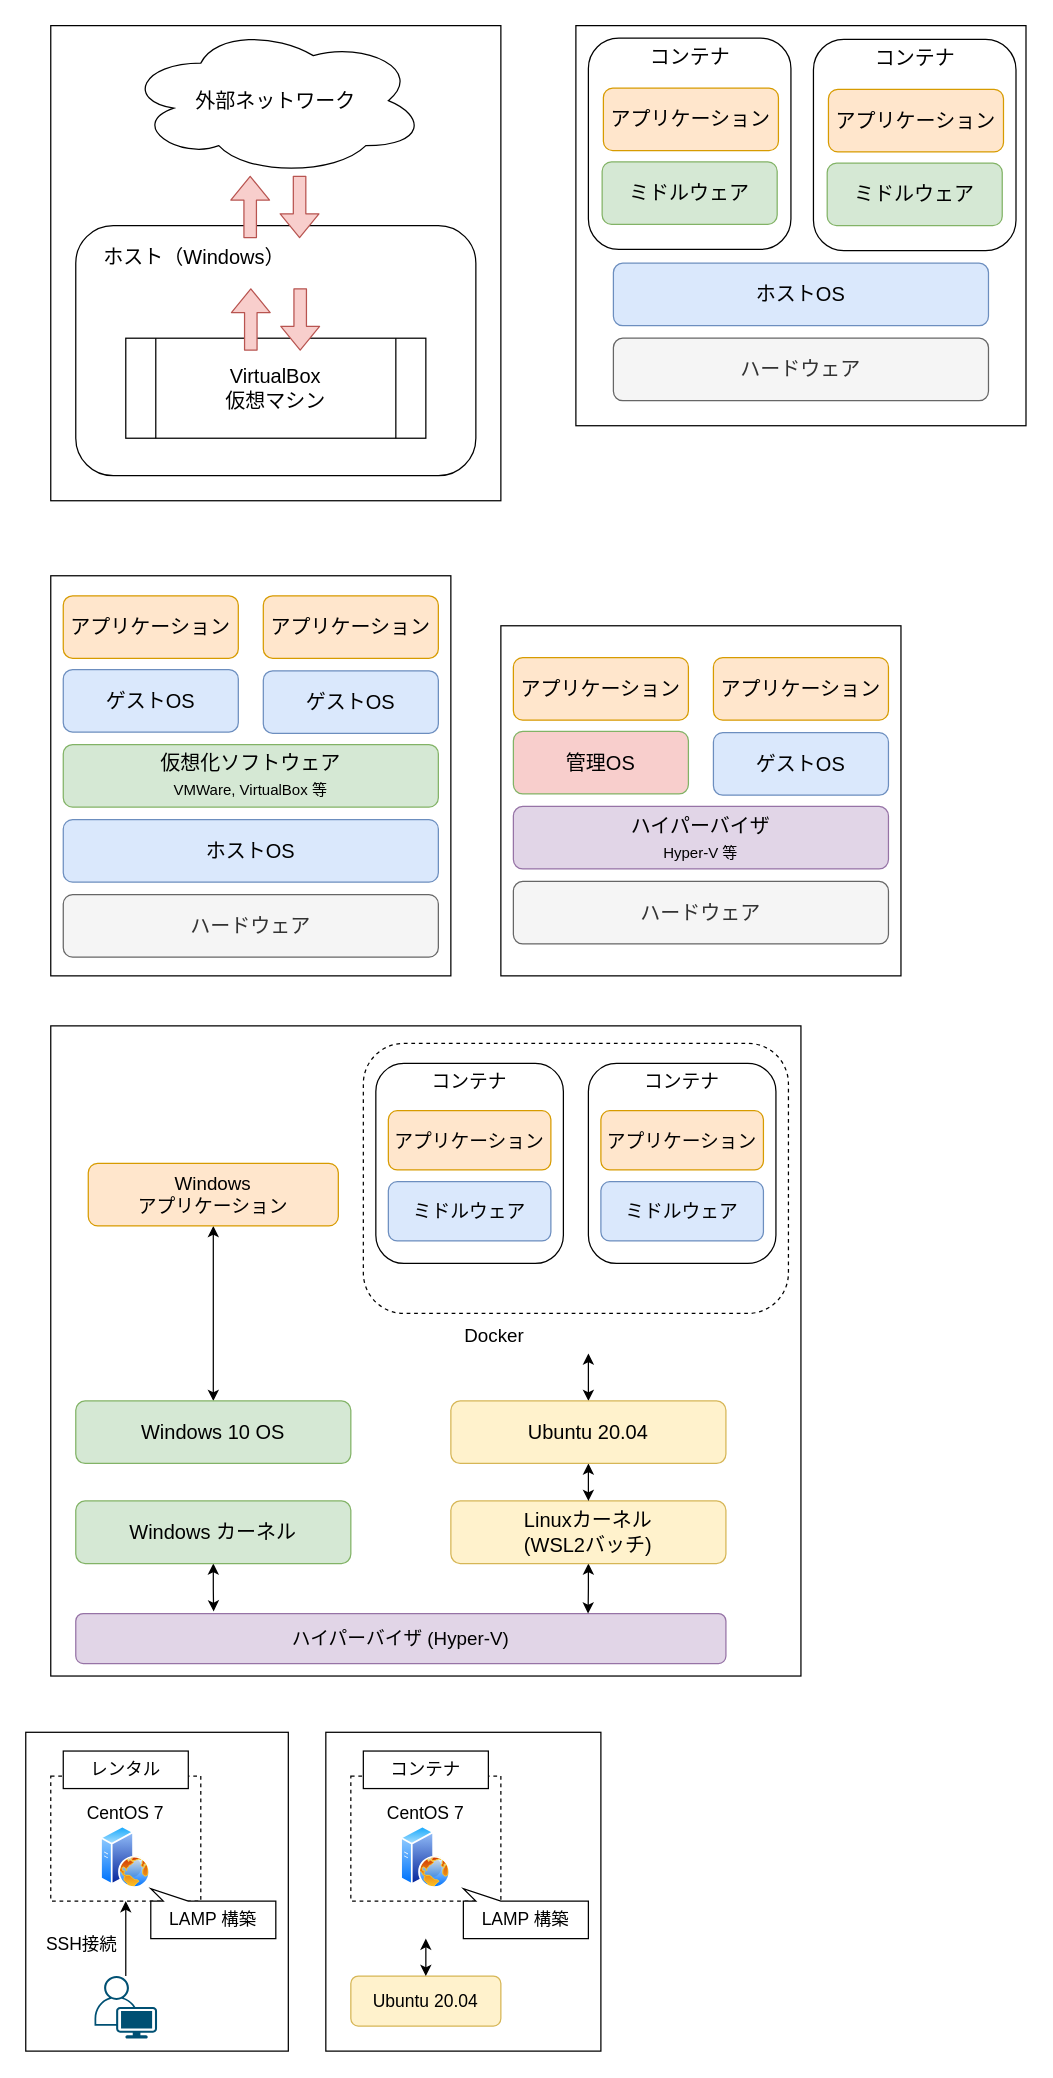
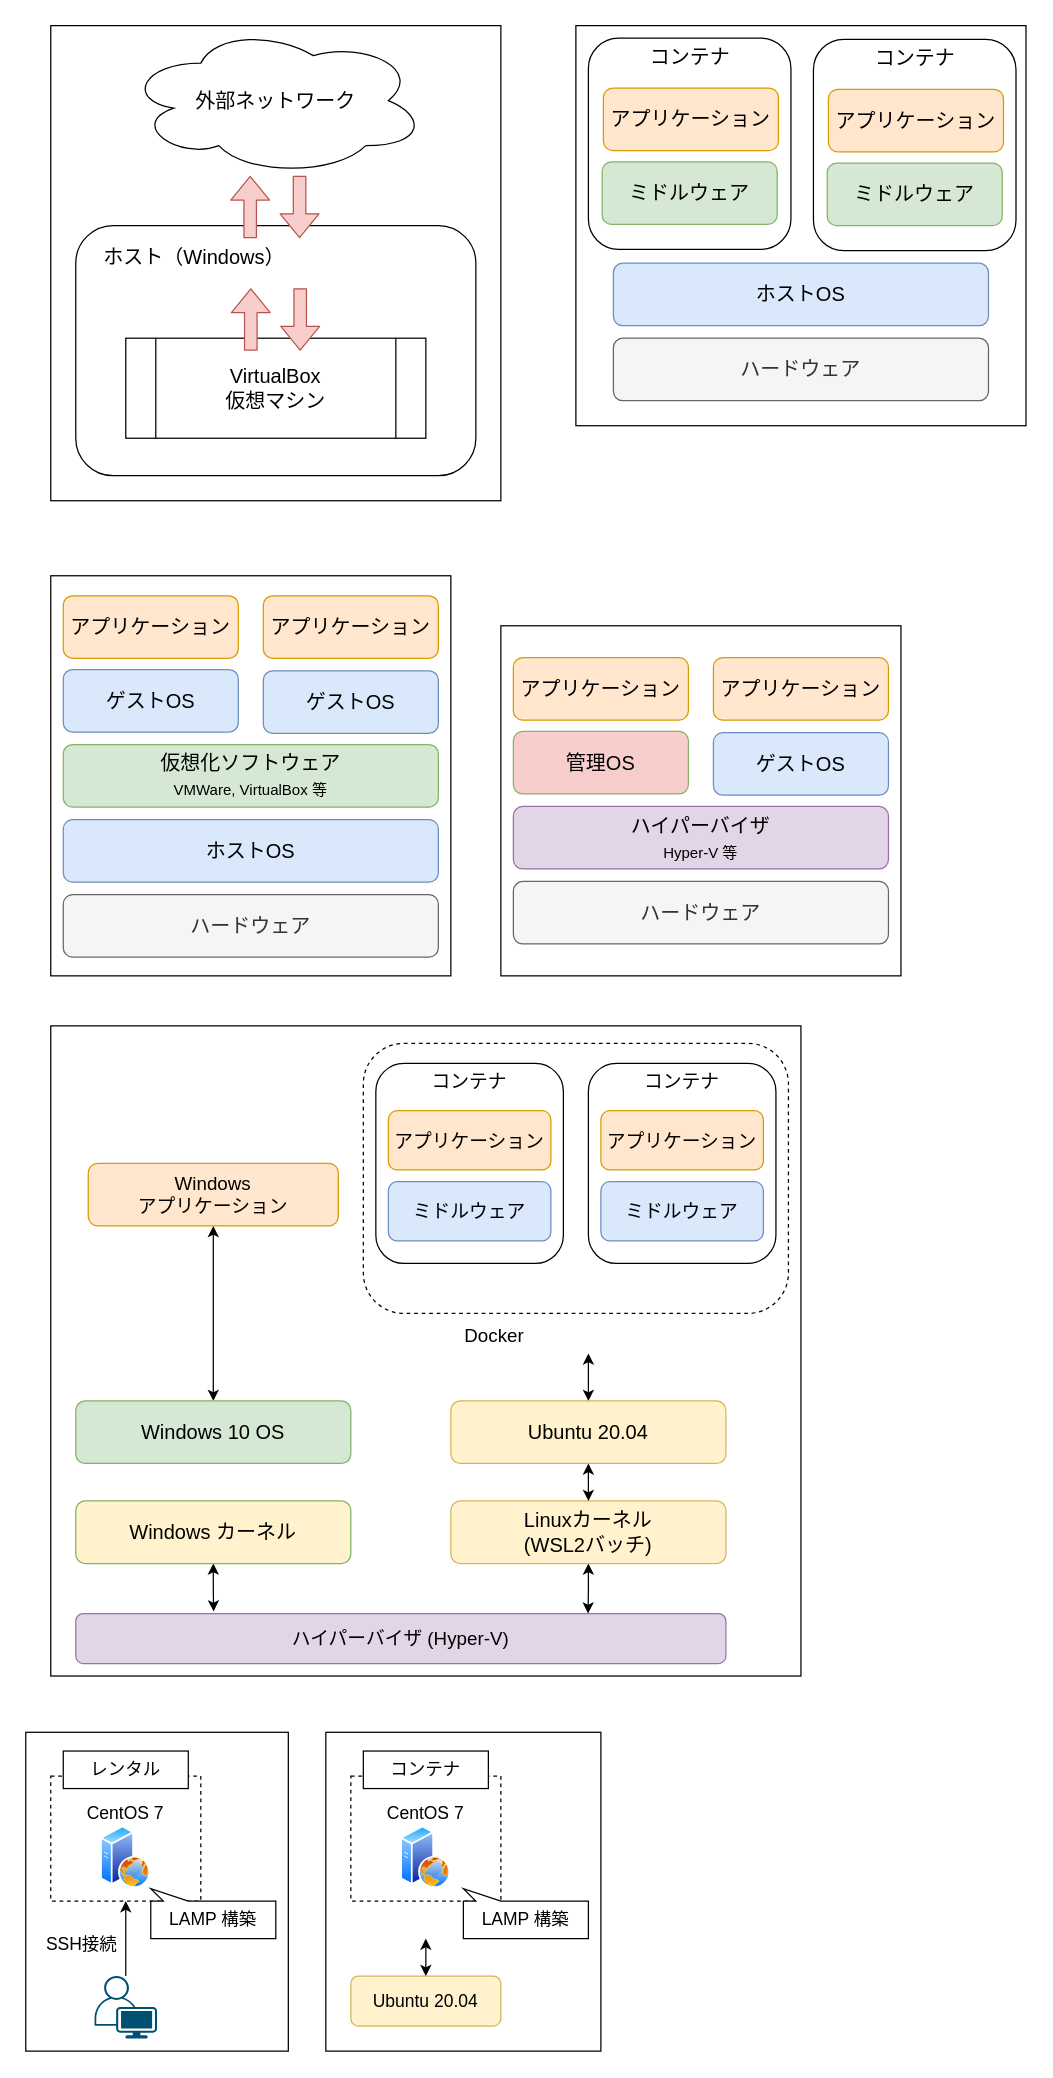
- <mxCell id="45" value="Windows カーネル" style="rounded=1;whiteSpace=wrap;html=1;fontSize=16;fillColor=#d5e8d4;strokeColor=#82b366;" parent="1" vertex="1"><mxGeometry x="60" y="1200" width="220" height="50" as="geometry" /></mxCell>
+ <mxCell id="45" value="Windows カーネル" style="rounded=1;whiteSpace=wrap;html=1;fontSize=16;fillColor=#fff2cc;strokeColor=#82b366;" parent="1" vertex="1"><mxGeometry x="60" y="1200" width="220" height="50" as="geometry" /></mxCell>
